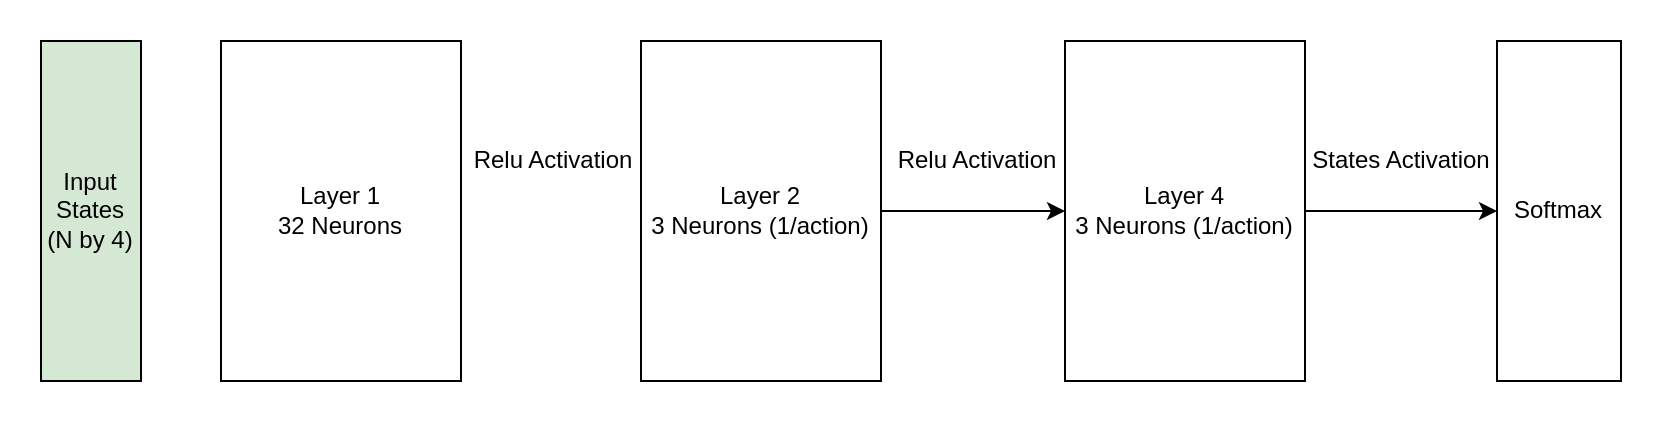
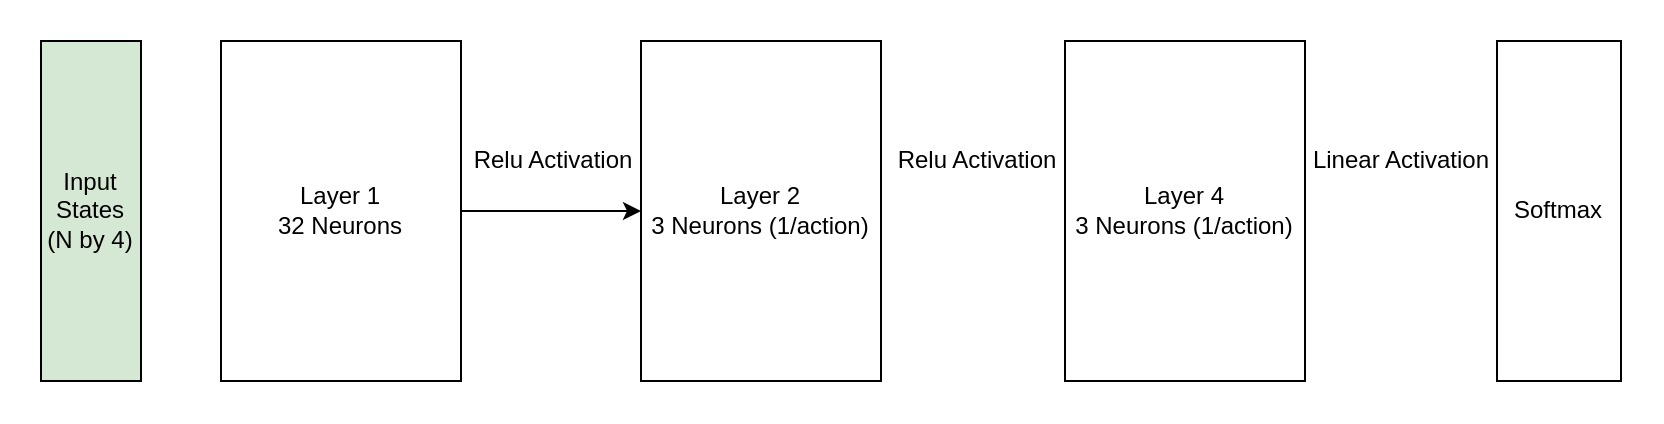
- <mxCell id="10" value="States Activation" style="text;html=1;resizable=0;points=[];autosize=1;align=center;verticalAlign=top;spacingTop=-4;" vertex="1" parent="1"><mxGeometry x="650" y="70" width="100" height="20" as="geometry" /></mxCell>
+ <mxCell id="10" value="Linear Activation" style="text;html=1;resizable=0;points=[];autosize=1;align=center;verticalAlign=top;spacingTop=-4;" vertex="1" parent="1"><mxGeometry x="650" y="70" width="100" height="20" as="geometry" /></mxCell>
+ <mxCell id="2" value="" style="edgeStyle=orthogonalEdgeStyle;rounded=0;orthogonalLoop=1;jettySize=auto;html=1;" edge="1" parent="1" source="3" target="5"><mxGeometry relative="1" as="geometry" /></mxCell>
- <mxCell id="4" value="" style="edgeStyle=orthogonalEdgeStyle;rounded=0;orthogonalLoop=1;jettySize=auto;html=1;" edge="1" parent="1" source="5" target="7"><mxGeometry relative="1" as="geometry" /></mxCell>
- <mxCell id="6" value="" style="edgeStyle=orthogonalEdgeStyle;rounded=0;orthogonalLoop=1;jettySize=auto;html=1;" edge="1" parent="1" source="7" target="8"><mxGeometry relative="1" as="geometry" /></mxCell>
